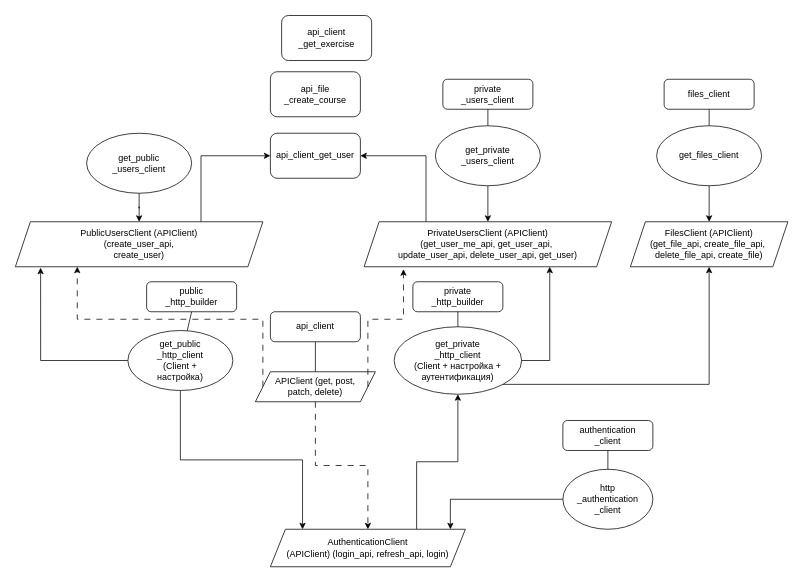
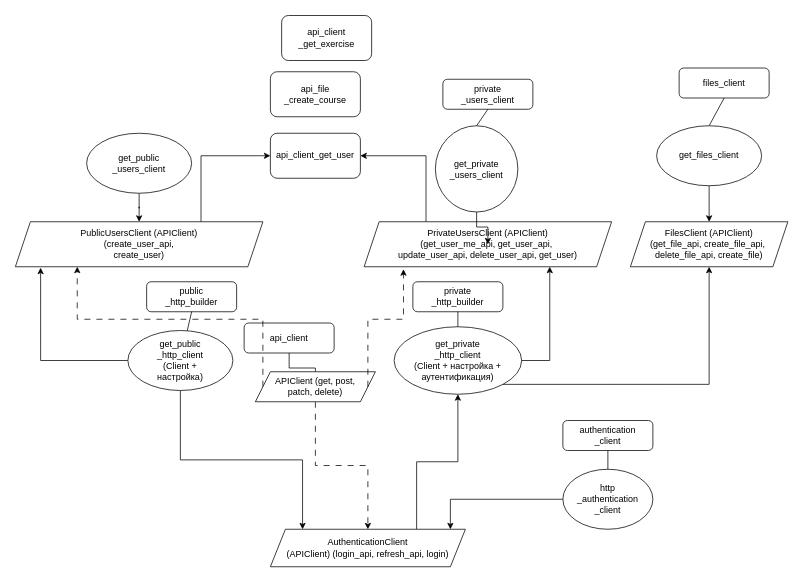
- <mxCell id="38" value="&lt;span style=&quot;background-color: transparent; color: light-dark(rgb(0, 0, 0), rgb(255, 255, 255));&quot;&gt;files_client&lt;/span&gt;" style="rounded=1;whiteSpace=wrap;html=1;" vertex="1" parent="1"><mxGeometry x="885" y="105" width="120" height="40" as="geometry" /></mxCell>
+ <mxCell id="38" value="&lt;span style=&quot;background-color: transparent; color: light-dark(rgb(0, 0, 0), rgb(255, 255, 255));&quot;&gt;files_client&lt;/span&gt;" style="rounded=1;whiteSpace=wrap;html=1;" vertex="1" parent="1"><mxGeometry x="905" y="90" width="120" height="40" as="geometry" /></mxCell>
- <mxCell id="31" value="get_private&lt;div&gt;_users_client&lt;/div&gt;" style="ellipse;whiteSpace=wrap;html=1;" vertex="1" parent="1"><mxGeometry x="580" y="167" width="140" height="80" as="geometry" /></mxCell>
+ <mxCell id="31" value="get_private&lt;div&gt;_users_client&lt;/div&gt;" style="ellipse;whiteSpace=wrap;html=1;" vertex="1" parent="1"><mxGeometry x="580" y="167" width="110" height="115" as="geometry" /></mxCell>
- <mxCell id="3" value="api_client" style="rounded=1;whiteSpace=wrap;html=1;" vertex="1" parent="1"><mxGeometry x="360" y="415" width="120" height="40" as="geometry" /></mxCell>
+ <mxCell id="3" value="api_client" style="rounded=1;whiteSpace=wrap;html=1;" vertex="1" parent="1"><mxGeometry x="325" y="430" width="120" height="40" as="geometry" /></mxCell>
